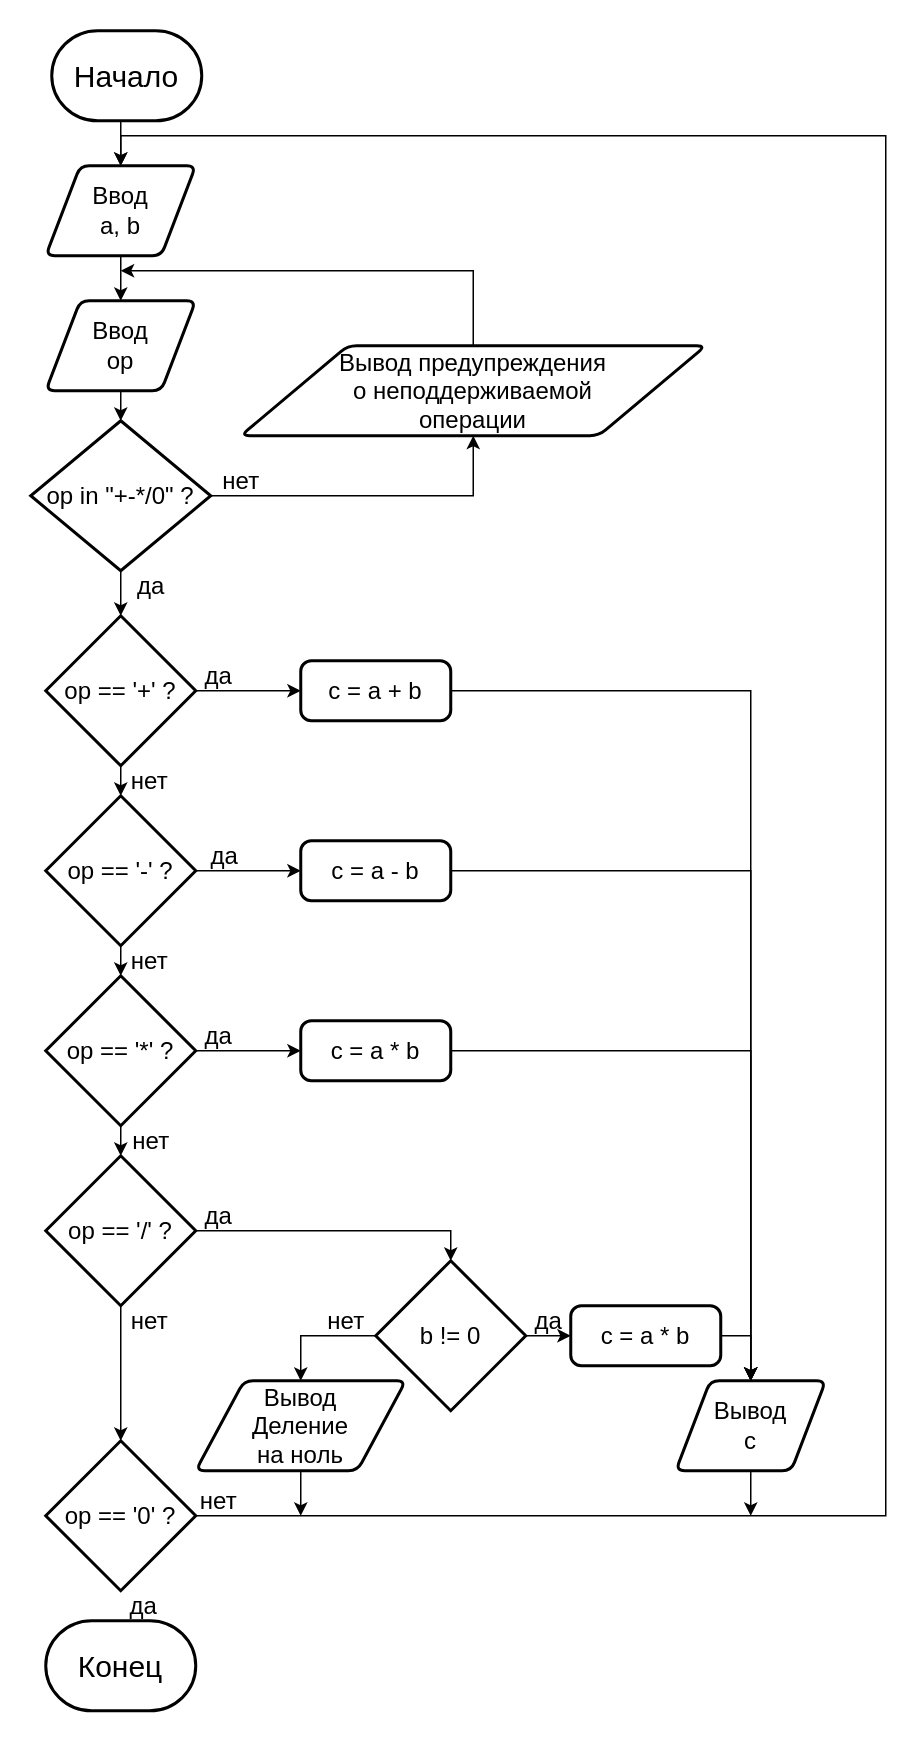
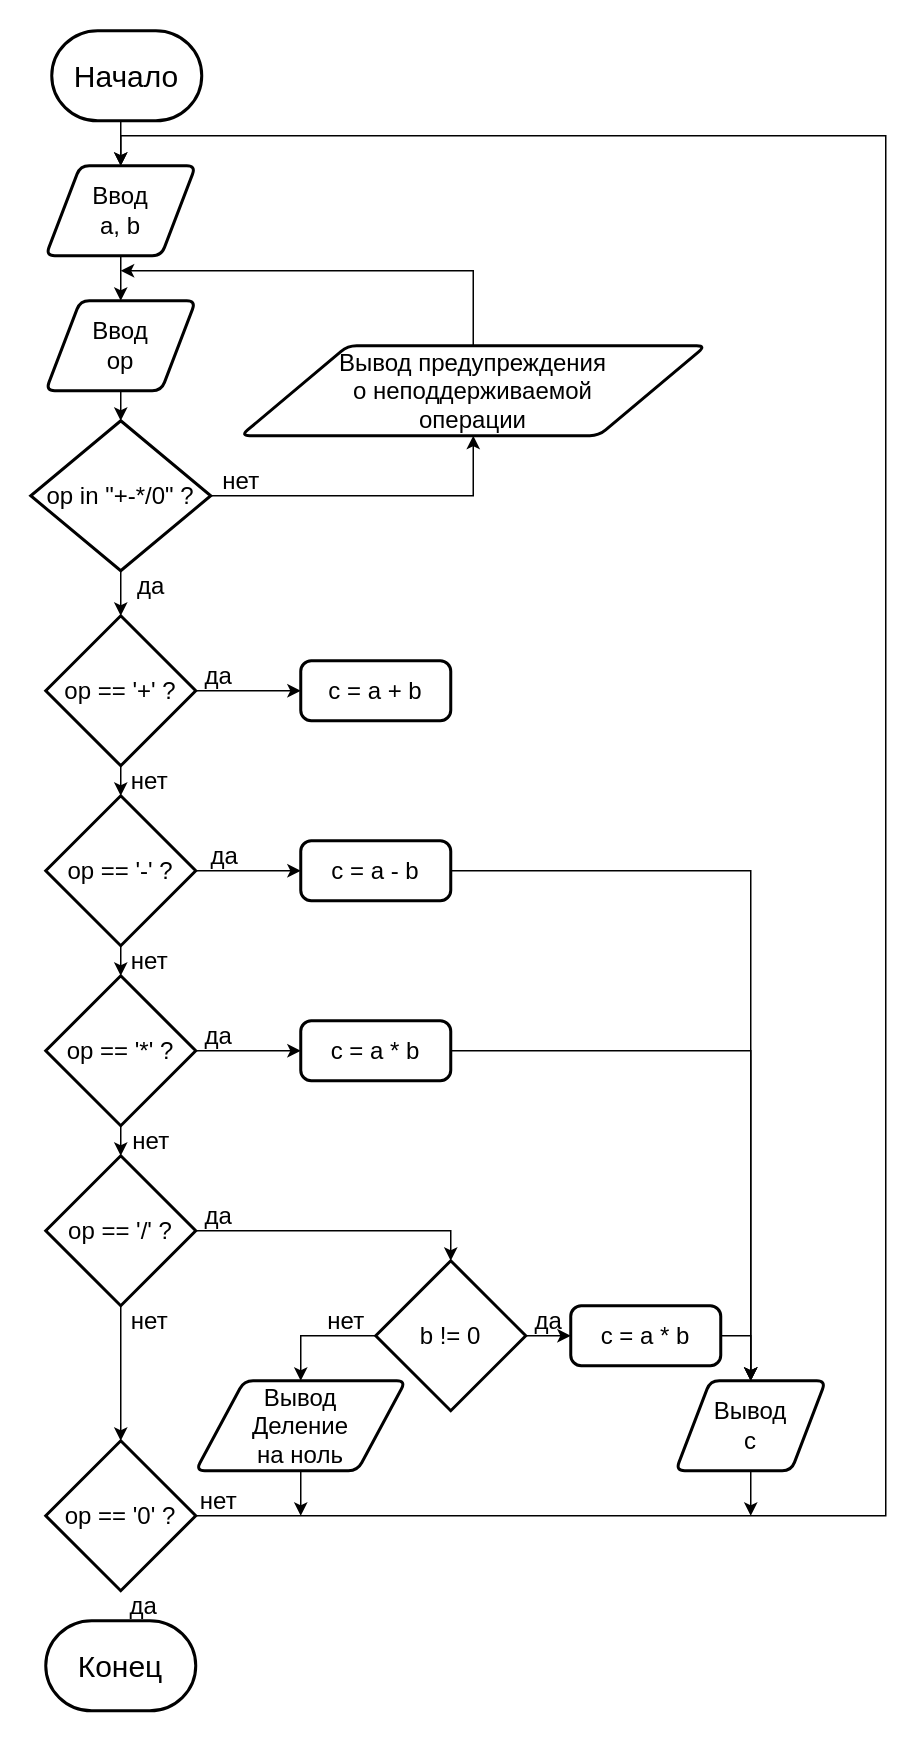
- <mxCell id="34" style="edgeStyle=orthogonalEdgeStyle;rounded=0;orthogonalLoop=1;jettySize=auto;html=1;exitX=1;exitY=0.5;exitDx=0;exitDy=0;entryX=0.5;entryY=0;entryDx=0;entryDy=0;fontSize=16;" edge="1" parent="1" source="35" target="56"><mxGeometry relative="1" as="geometry" /></mxCell>
